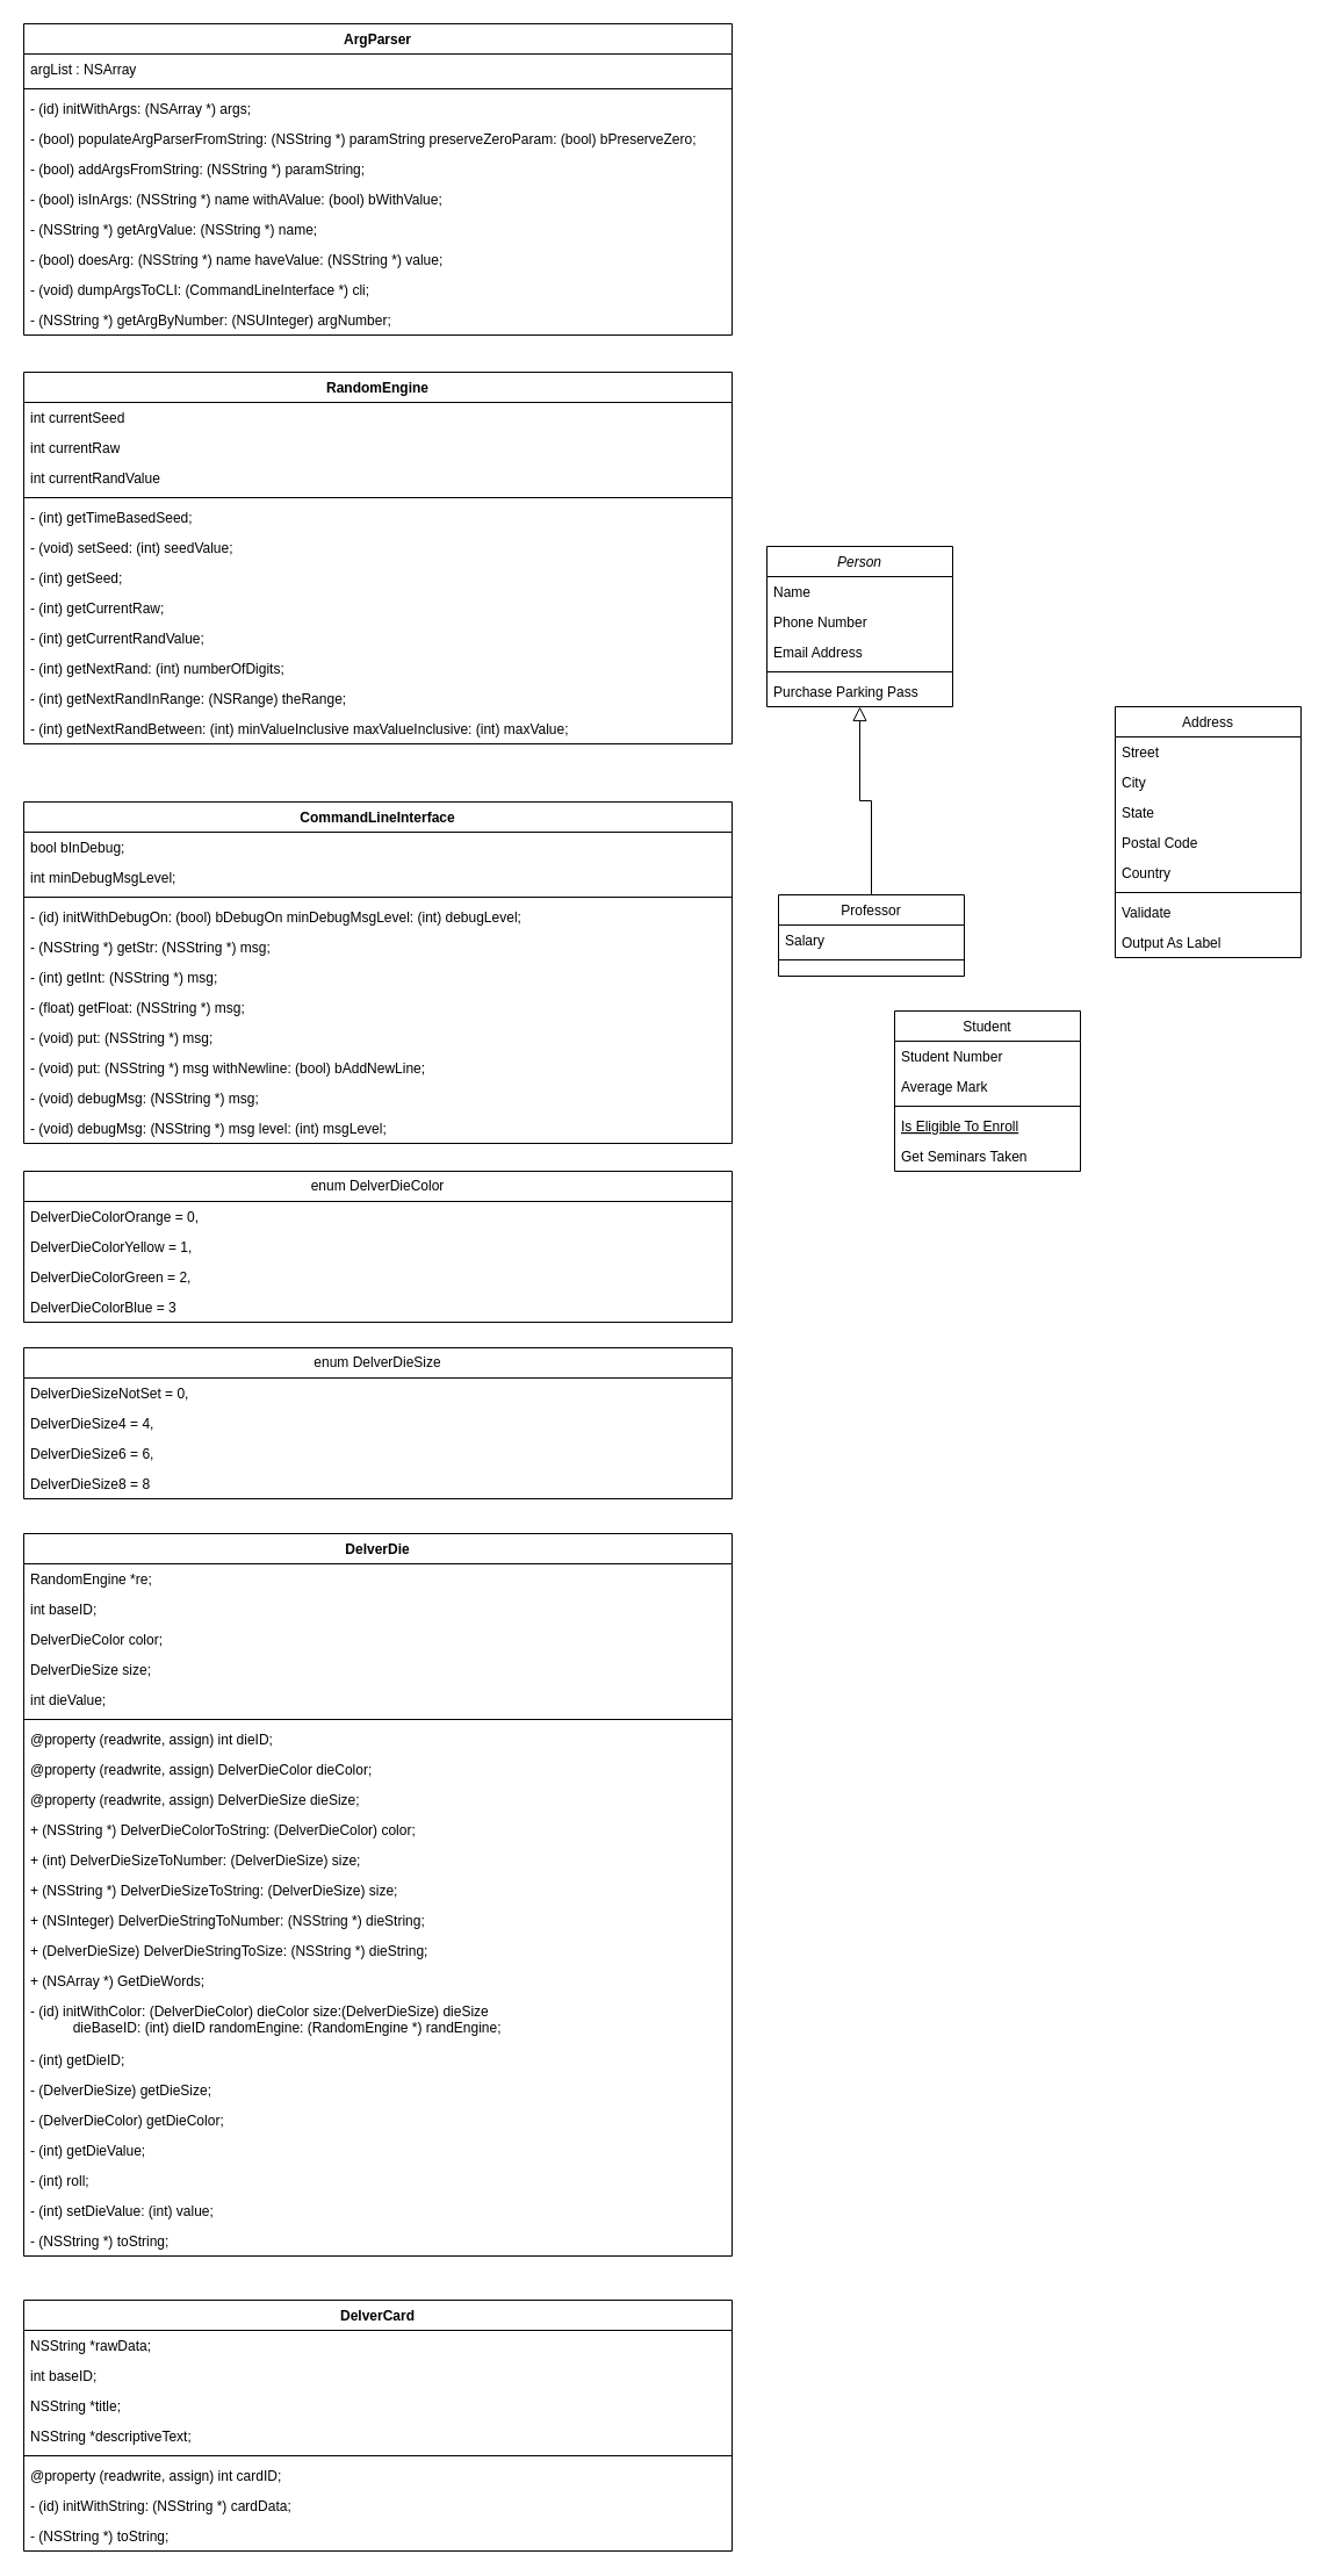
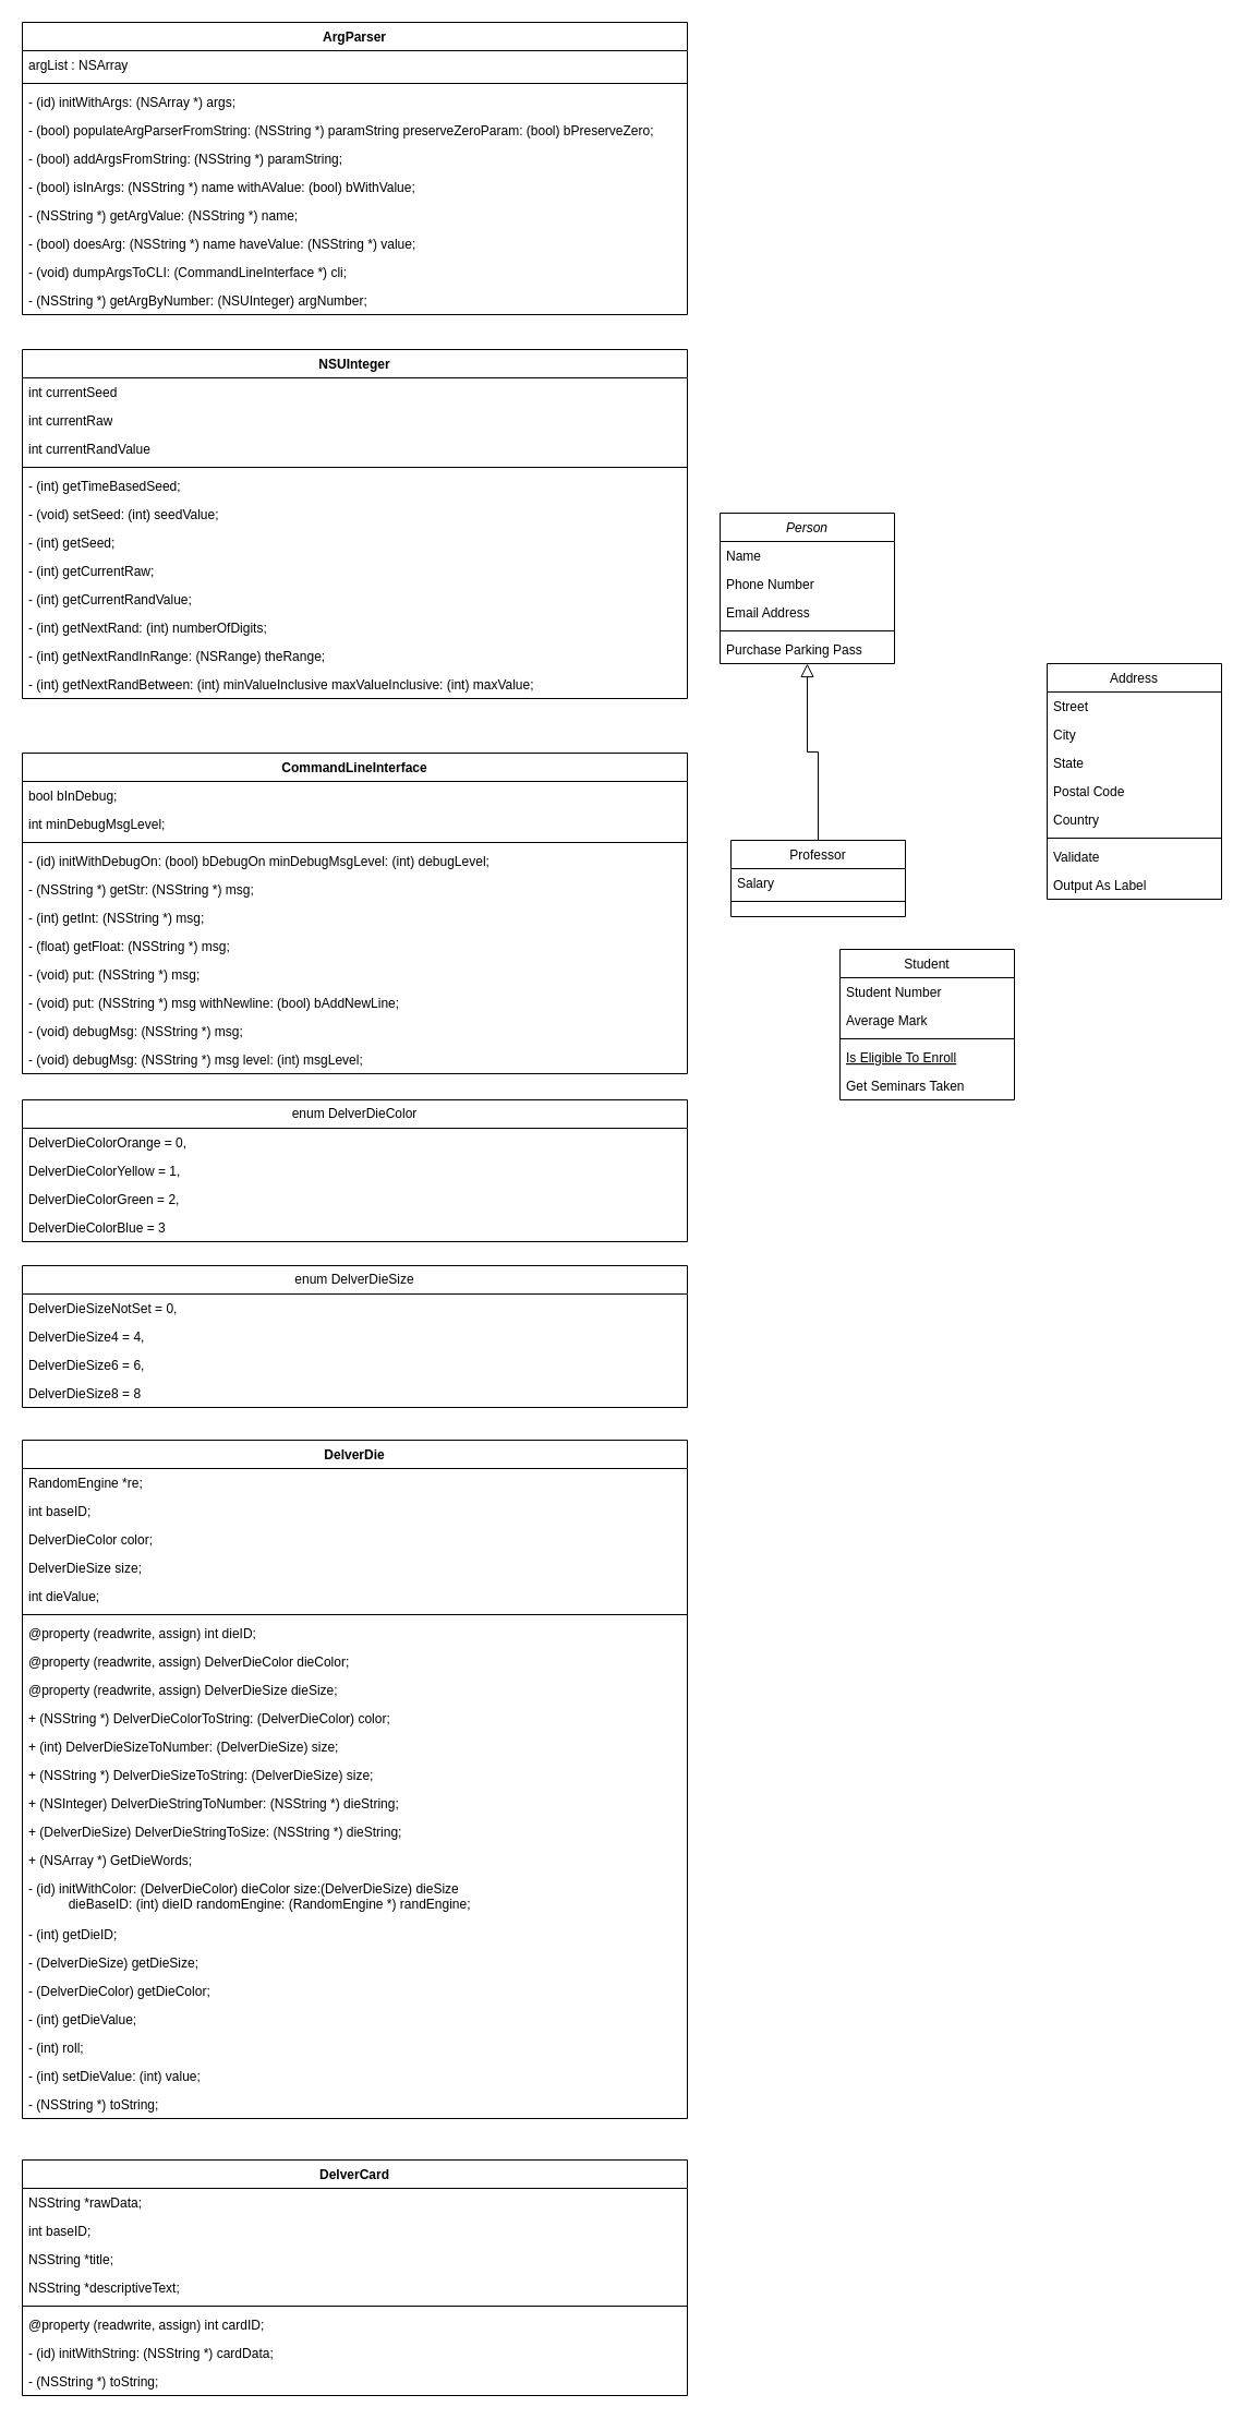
- <mxCell id="38" value="RandomEngine" style="swimlane;fontStyle=1;align=center;verticalAlign=top;childLayout=stackLayout;horizontal=1;startSize=26;horizontalStack=0;resizeParent=1;resizeParentMax=0;resizeLast=0;collapsible=1;marginBottom=0;whiteSpace=wrap;html=1;" parent="1" vertex="1"><mxGeometry x="20" y="320" width="610" height="320" as="geometry" /></mxCell>
+ <mxCell id="38" value="NSUInteger" style="swimlane;fontStyle=1;align=center;verticalAlign=top;childLayout=stackLayout;horizontal=1;startSize=26;horizontalStack=0;resizeParent=1;resizeParentMax=0;resizeLast=0;collapsible=1;marginBottom=0;whiteSpace=wrap;html=1;" parent="1" vertex="1"><mxGeometry x="20" y="320" width="610" height="320" as="geometry" /></mxCell>
